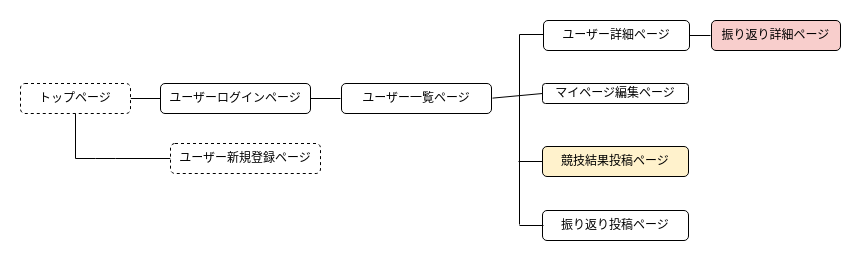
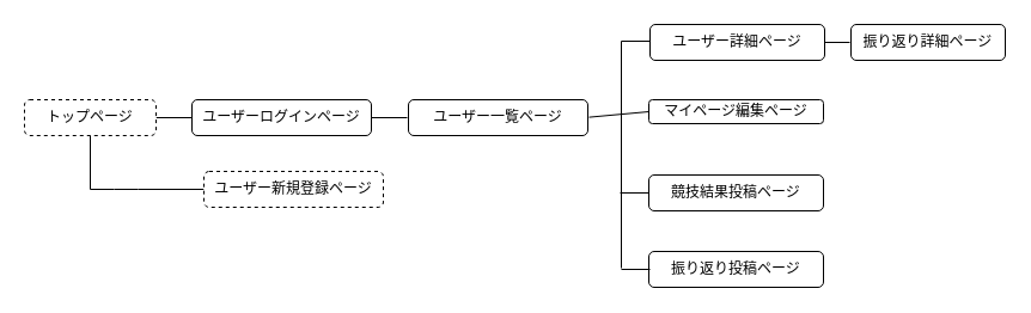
- <mxCell id="20" value="振り返り詳細ページ" style="rounded=1;whiteSpace=wrap;html=1;fillColor=#f8cecc;" vertex="1" parent="1"><mxGeometry x="711" y="20" width="129" height="30" as="geometry" /></mxCell>
+ <mxCell id="20" value="振り返り詳細ページ" style="rounded=1;whiteSpace=wrap;html=1;" vertex="1" parent="1"><mxGeometry x="711" y="20" width="129" height="30" as="geometry" /></mxCell>
- <mxCell id="17" value="競技結果投稿ページ" style="rounded=1;whiteSpace=wrap;html=1;fillColor=#fff2cc;" vertex="1" parent="1"><mxGeometry x="542" y="146" width="146" height="30" as="geometry" /></mxCell>
+ <mxCell id="17" value="競技結果投稿ページ" style="rounded=1;whiteSpace=wrap;html=1;" vertex="1" parent="1"><mxGeometry x="542" y="146" width="146" height="30" as="geometry" /></mxCell>
